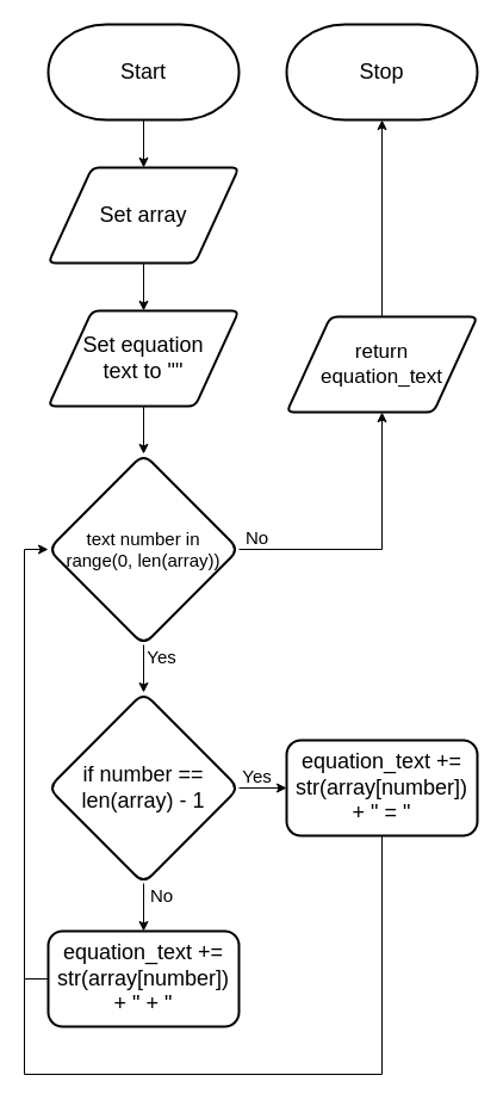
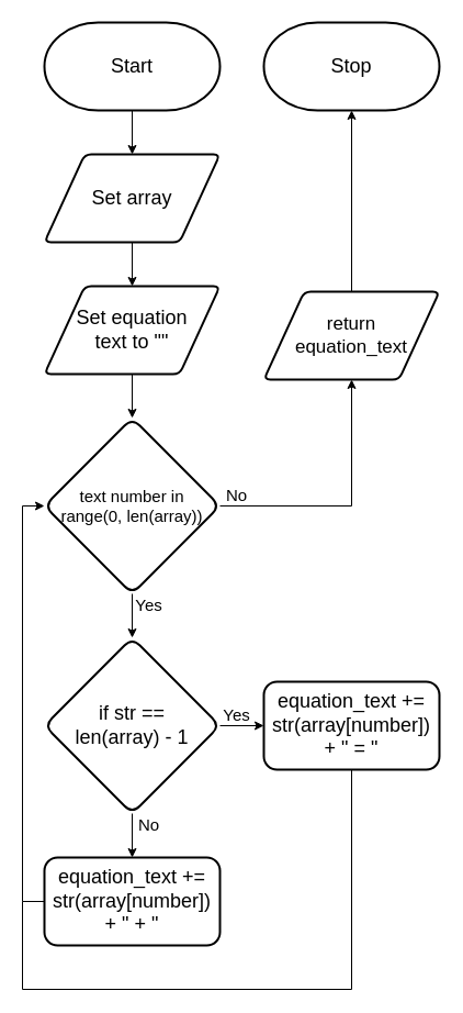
- <mxCell id="20" value="&lt;font style=&quot;font-size: 18px;&quot;&gt;if number ==&lt;br style=&quot;font-size: 18px;&quot;&gt;len(array) - 1&lt;br style=&quot;font-size: 18px;&quot;&gt;&lt;/font&gt;" style="rhombus;whiteSpace=wrap;html=1;rounded=1;fontFamily=Helvetica;fontSize=18;fontColor=default;strokeColor=default;strokeWidth=2;fillColor=default;" parent="1" vertex="1"><mxGeometry x="40" y="580" width="160" height="160" as="geometry" /></mxCell>
+ <mxCell id="20" value="&lt;font style=&quot;font-size: 18px;&quot;&gt;if str ==&lt;br style=&quot;font-size: 18px;&quot;&gt;len(array) - 1&lt;br style=&quot;font-size: 18px;&quot;&gt;&lt;/font&gt;" style="rhombus;whiteSpace=wrap;html=1;rounded=1;fontFamily=Helvetica;fontSize=18;fontColor=default;strokeColor=default;strokeWidth=2;fillColor=default;" parent="1" vertex="1"><mxGeometry x="40" y="580" width="160" height="160" as="geometry" /></mxCell>
